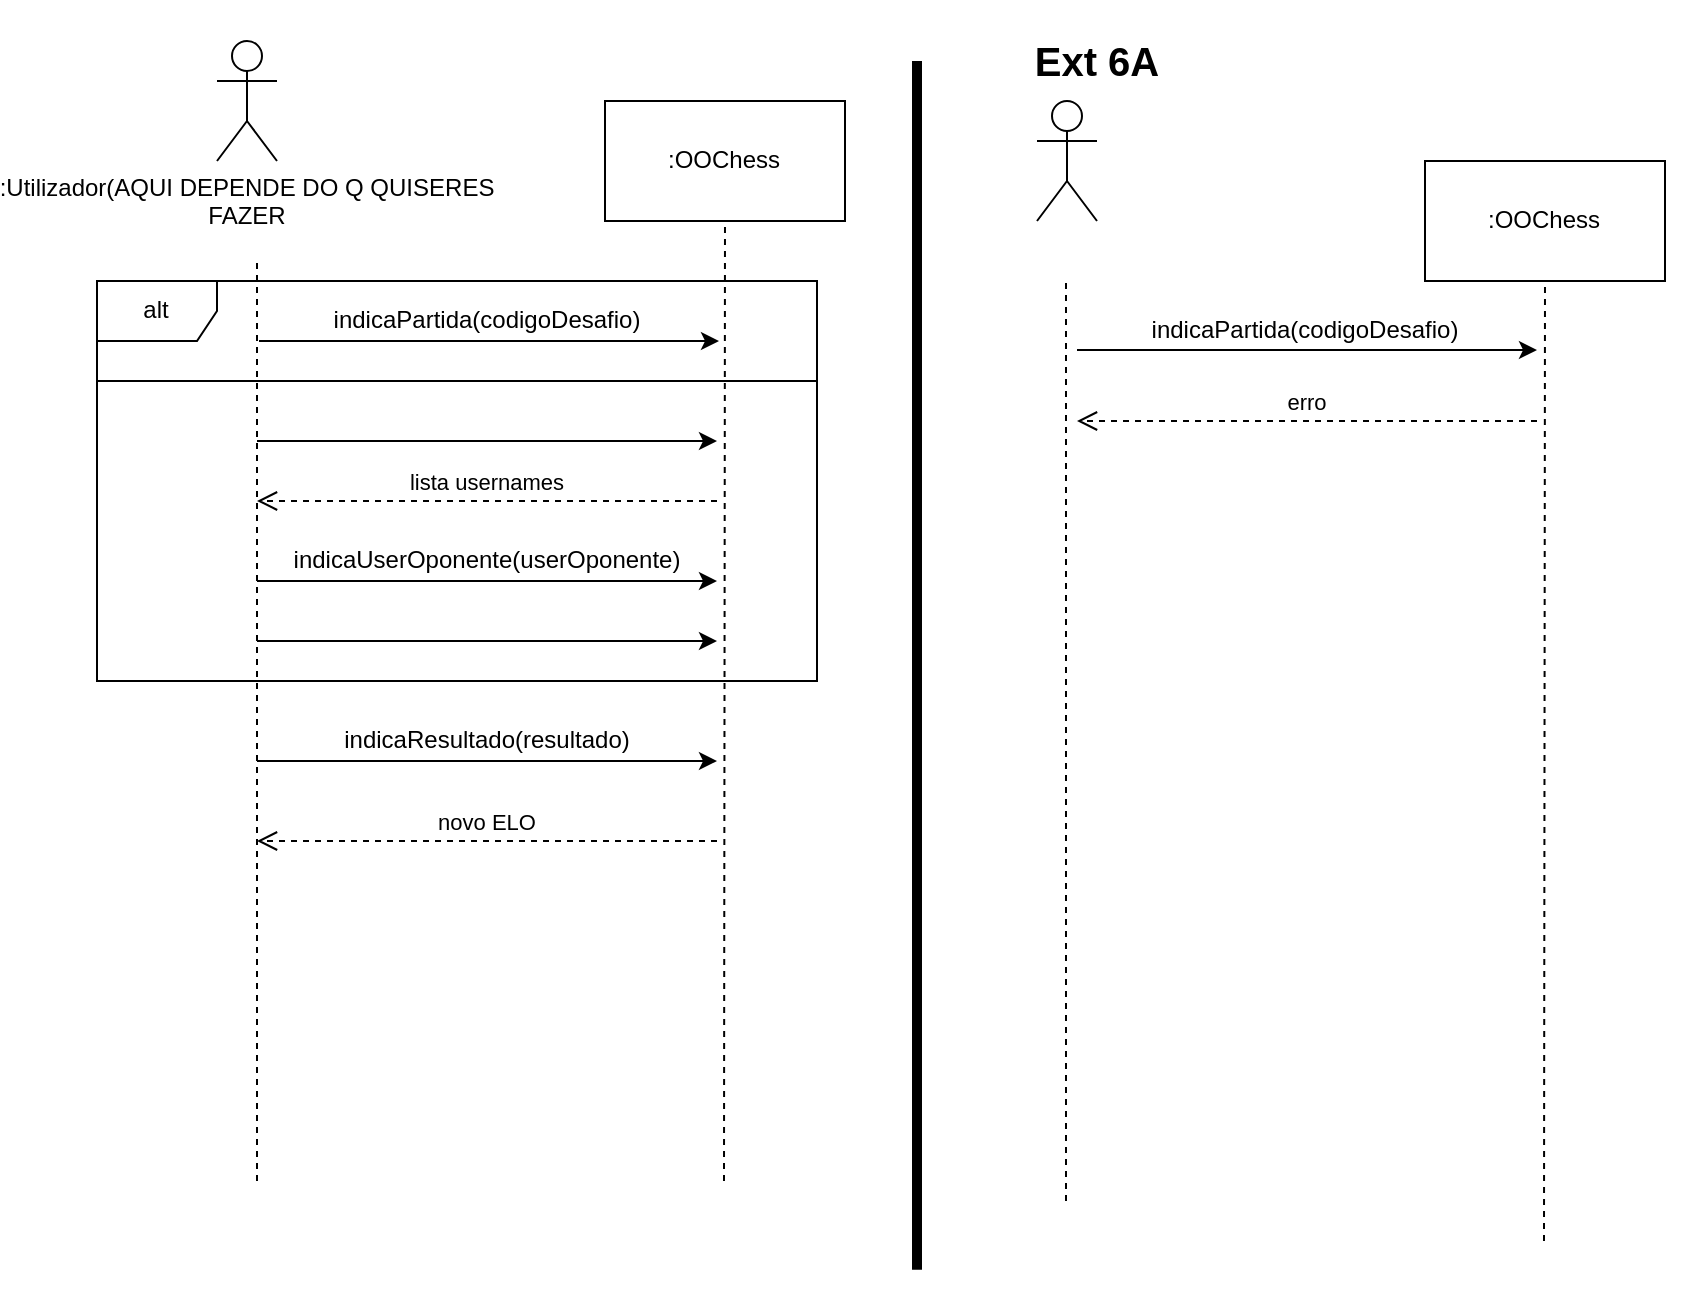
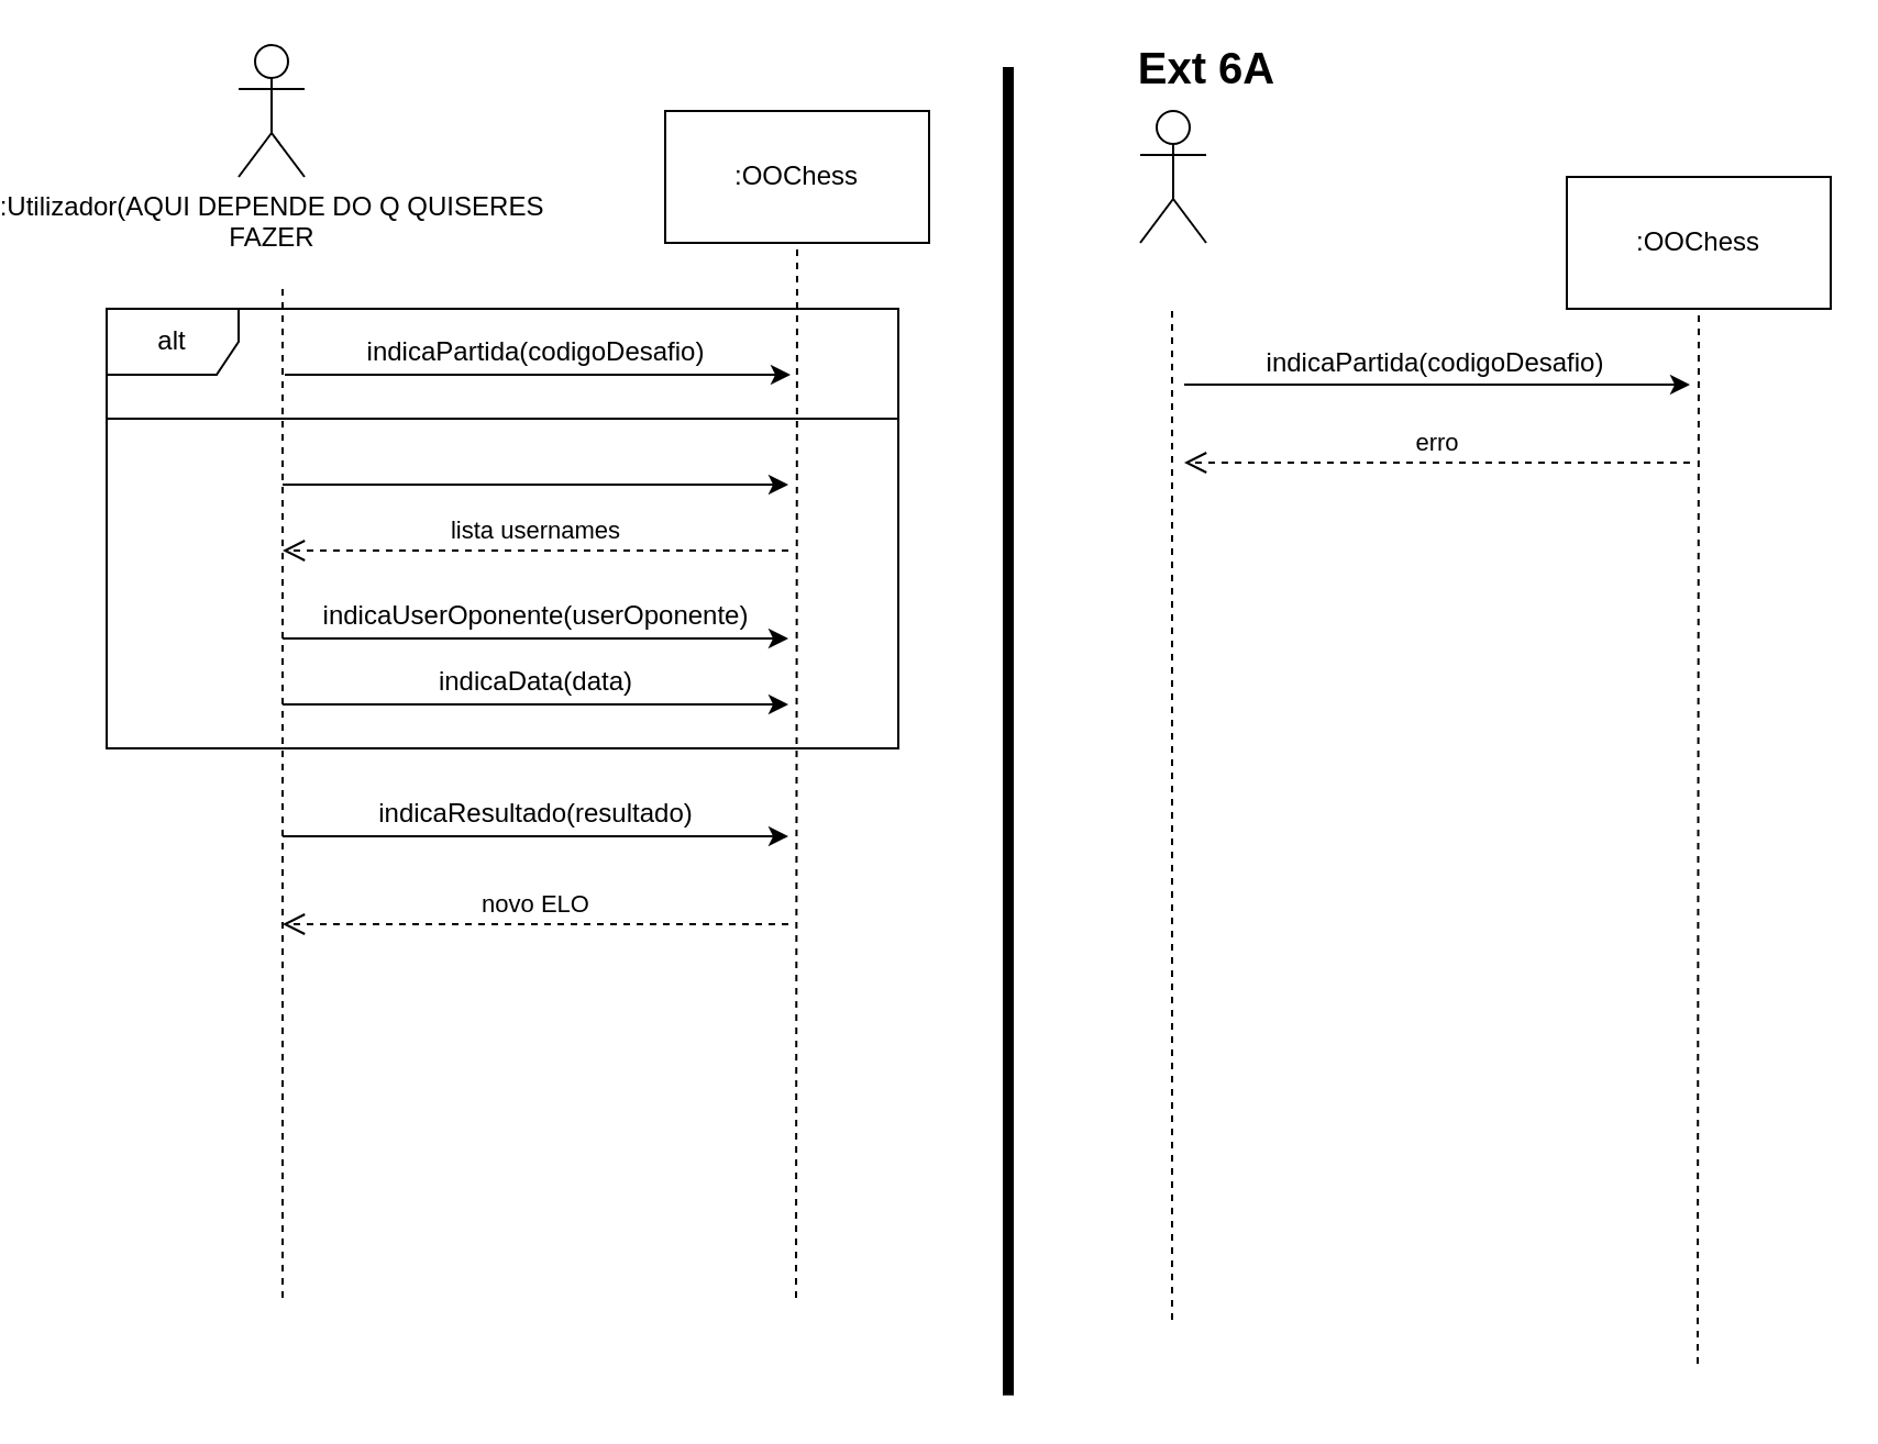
+ <mxCell id="15" value="indicaData(data)" style="text;html=1;align=center;verticalAlign=middle;resizable=0;points=[];autosize=1;" vertex="1" parent="1"><mxGeometry x="165" y="300" width="100" height="20" as="geometry" /></mxCell>
